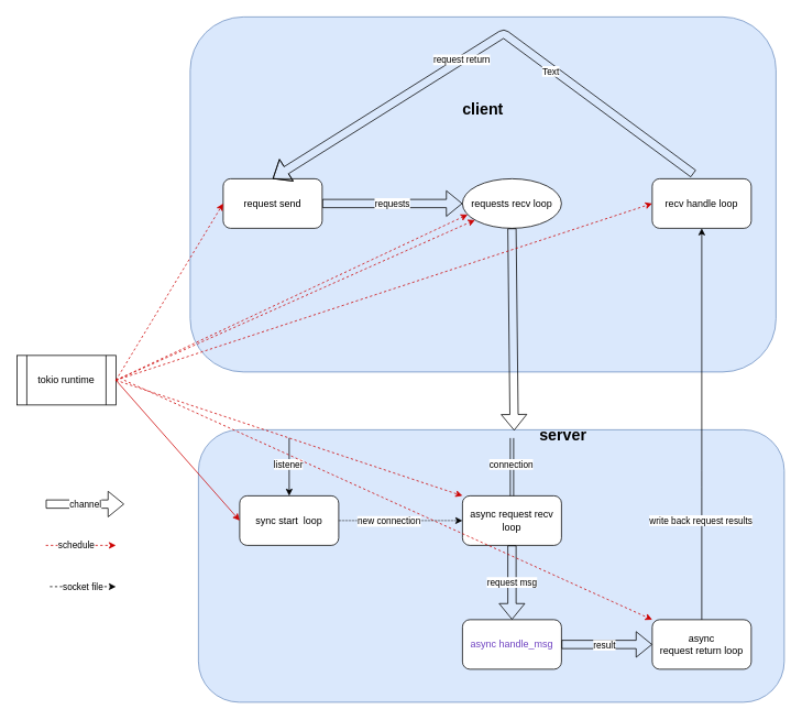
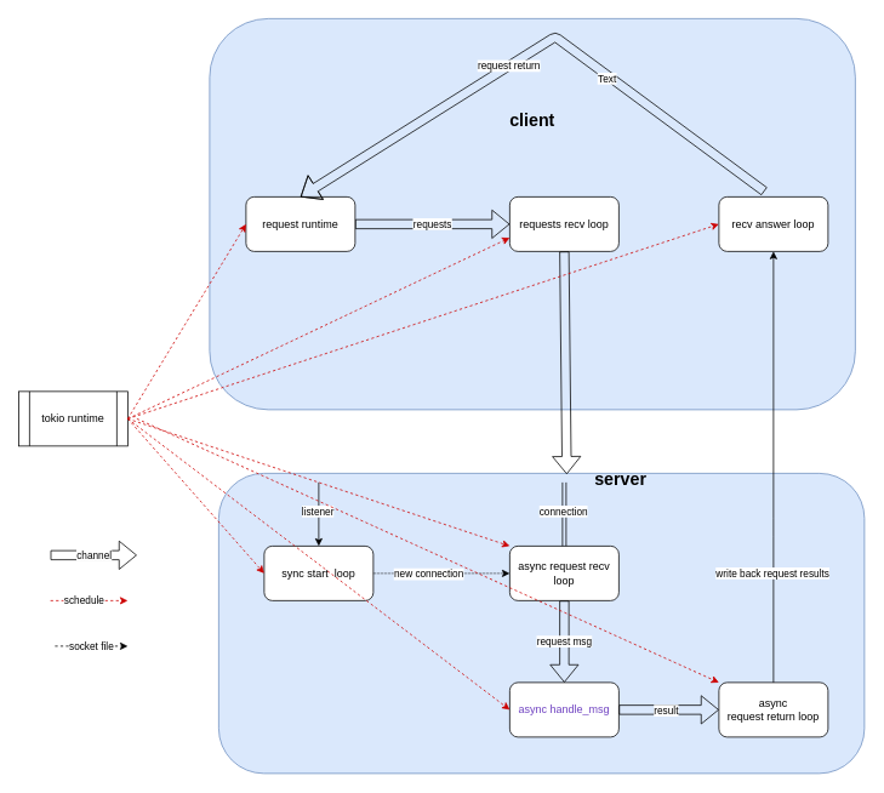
- <mxCell id="24" value="request send" style="rounded=1;whiteSpace=wrap;html=1;" vertex="1" parent="1"><mxGeometry x="270" y="216" width="120" height="60" as="geometry" /></mxCell>
+ <mxCell id="24" value="request runtime" style="rounded=1;whiteSpace=wrap;html=1;" vertex="1" parent="1"><mxGeometry x="270" y="216" width="120" height="60" as="geometry" /></mxCell>
- <mxCell id="20" value="requests recv loop" style="ellipse;whiteSpace=wrap;html=1;" vertex="1" parent="1"><mxGeometry x="560" y="216" width="120" height="60" as="geometry" /></mxCell>
+ <mxCell id="20" value="requests recv loop" style="rounded=1;whiteSpace=wrap;html=1;" vertex="1" parent="1"><mxGeometry x="560" y="216" width="120" height="60" as="geometry" /></mxCell>
- <mxCell id="23" value="recv handle loop" style="rounded=1;whiteSpace=wrap;html=1;" vertex="1" parent="1"><mxGeometry x="790" y="216" width="120" height="60" as="geometry" /></mxCell>
+ <mxCell id="23" value="recv answer loop" style="rounded=1;whiteSpace=wrap;html=1;" vertex="1" parent="1"><mxGeometry x="790" y="216" width="120" height="60" as="geometry" /></mxCell>
- <mxCell id="33" value="" style="endArrow=classic;html=1;dashed=1;strokeColor=#CC0000;exitX=1;exitY=0.5;exitDx=0;exitDy=0;" edge="1" parent="1" source="19" target="20"><mxGeometry width="50" height="50" relative="1" as="geometry"><mxPoint x="140" y="470" as="sourcePoint" /><mxPoint x="610" y="530" as="targetPoint" /></mxGeometry></mxCell>
+ <mxCell id="33" value="" style="endArrow=classic;html=1;dashed=1;strokeColor=#CC0000;exitX=1;exitY=0.5;exitDx=0;exitDy=0;entryX=0;entryY=0.5;entryDx=0;entryDy=0;" edge="1" parent="1" source="19" target="10"><mxGeometry width="50" height="50" relative="1" as="geometry"><mxPoint x="140" y="470" as="sourcePoint" /><mxPoint x="610" y="530" as="targetPoint" /></mxGeometry></mxCell>
- <mxCell id="31" value="" style="endArrow=classic;html=1;dashed=0;strokeColor=#CC0000;exitX=1;exitY=0.5;exitDx=0;exitDy=0;entryX=0;entryY=0.5;entryDx=0;entryDy=0;" edge="1" parent="1" source="19" target="4"><mxGeometry width="50" height="50" relative="1" as="geometry"><mxPoint x="560" y="580" as="sourcePoint" /><mxPoint x="610" y="530" as="targetPoint" /></mxGeometry></mxCell>
+ <mxCell id="31" value="" style="endArrow=classic;html=1;dashed=1;strokeColor=#CC0000;exitX=1;exitY=0.5;exitDx=0;exitDy=0;entryX=0;entryY=0.5;entryDx=0;entryDy=0;" edge="1" parent="1" source="19" target="4"><mxGeometry width="50" height="50" relative="1" as="geometry"><mxPoint x="560" y="580" as="sourcePoint" /><mxPoint x="610" y="530" as="targetPoint" /></mxGeometry></mxCell>
